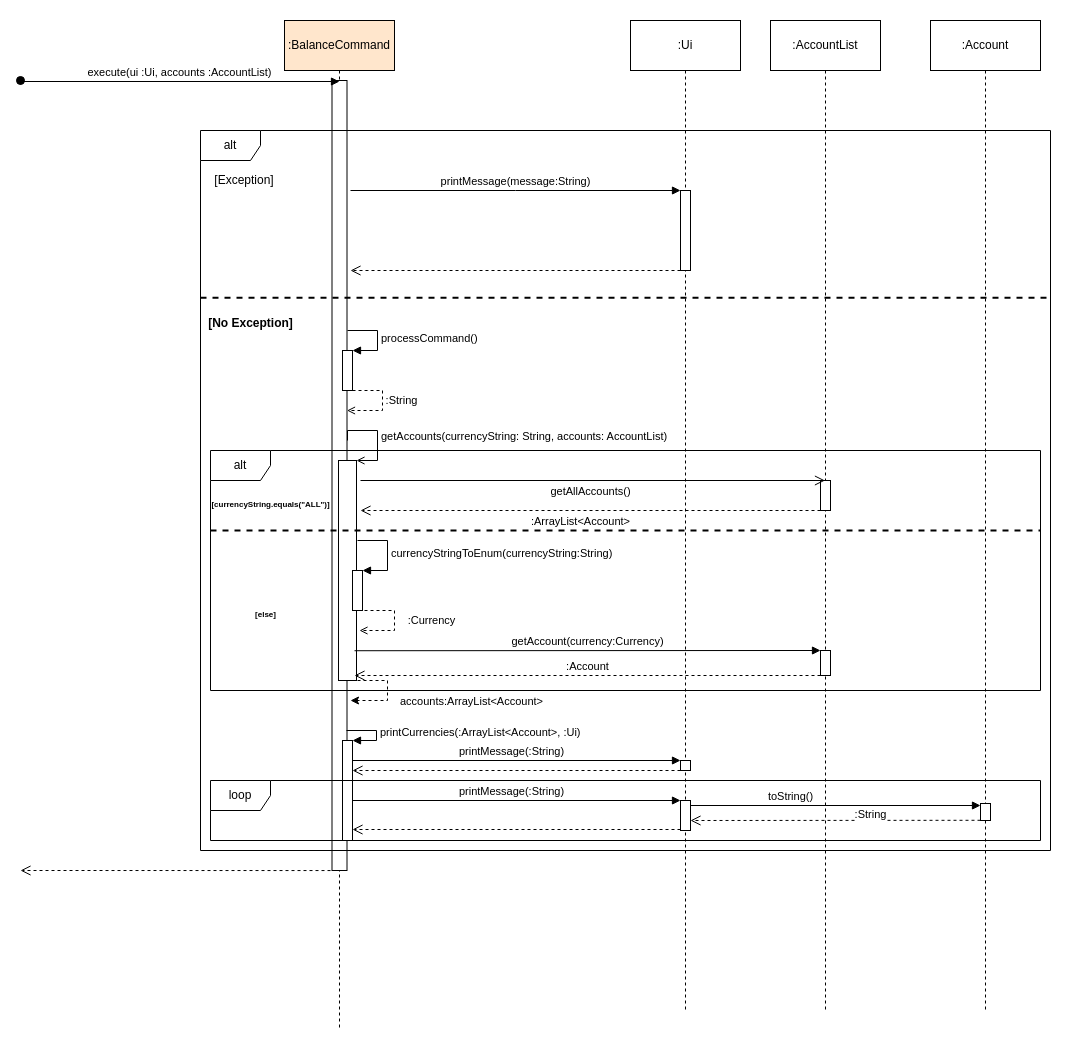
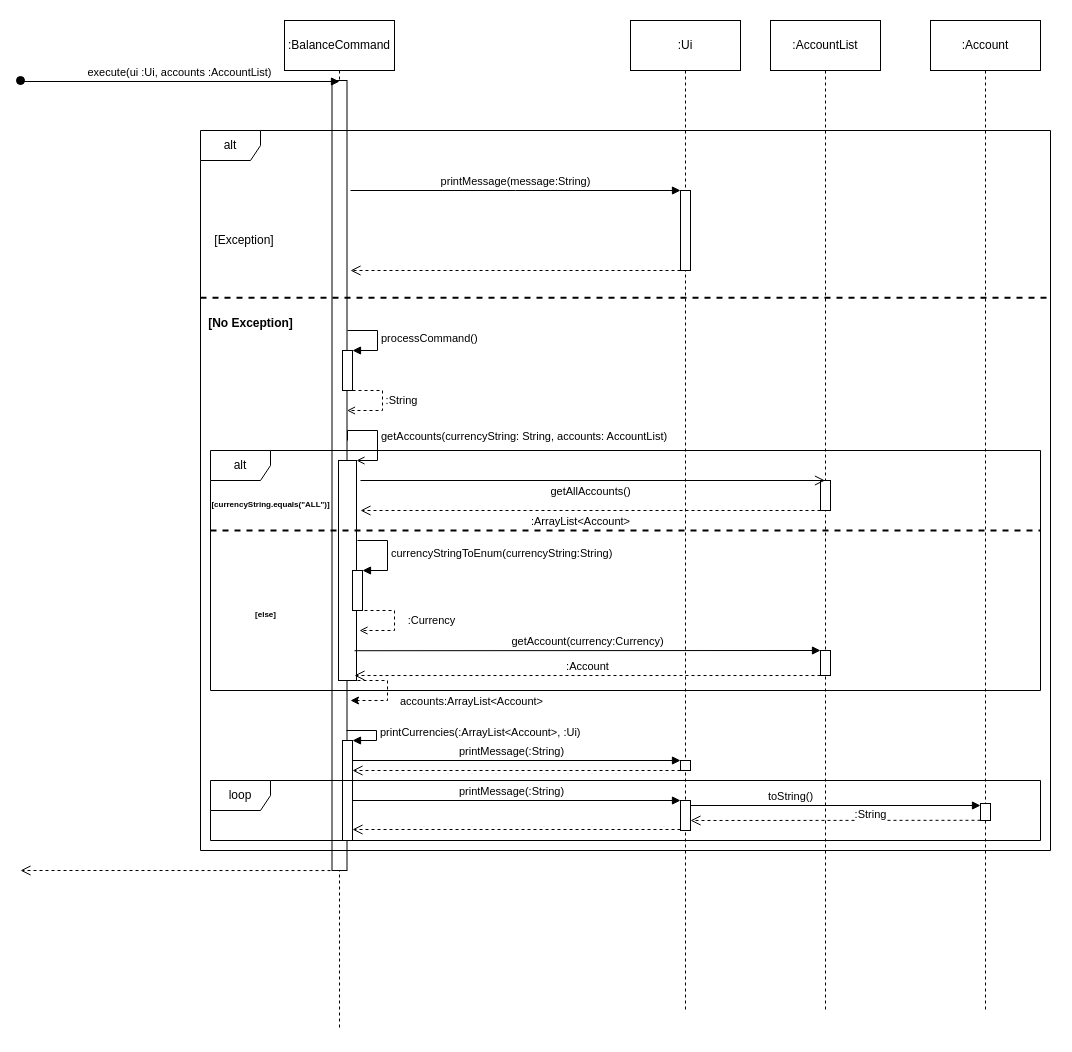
- <mxCell id="6" value=":BalanceCommand" style="html=1;whiteSpace=wrap;fillColor=#ffe6cc;" vertex="1" parent="1"><mxGeometry x="284" y="20" width="110" height="50" as="geometry" /></mxCell>
+ <mxCell id="6" value=":BalanceCommand" style="html=1;whiteSpace=wrap;" vertex="1" parent="1"><mxGeometry x="284" y="20" width="110" height="50" as="geometry" /></mxCell>
- <mxCell id="11" value="[Exception]" style="text;html=1;strokeColor=none;fillColor=none;align=center;verticalAlign=middle;whiteSpace=wrap;overflow=hidden;" vertex="1" parent="1"><mxGeometry x="204" y="170" width="80" height="20" as="geometry" /></mxCell>
+ <mxCell id="11" value="[Exception]" style="text;html=1;strokeColor=none;fillColor=none;align=center;verticalAlign=middle;whiteSpace=wrap;overflow=hidden;" vertex="1" parent="1"><mxGeometry x="204" y="230" width="80" height="20" as="geometry" /></mxCell>
